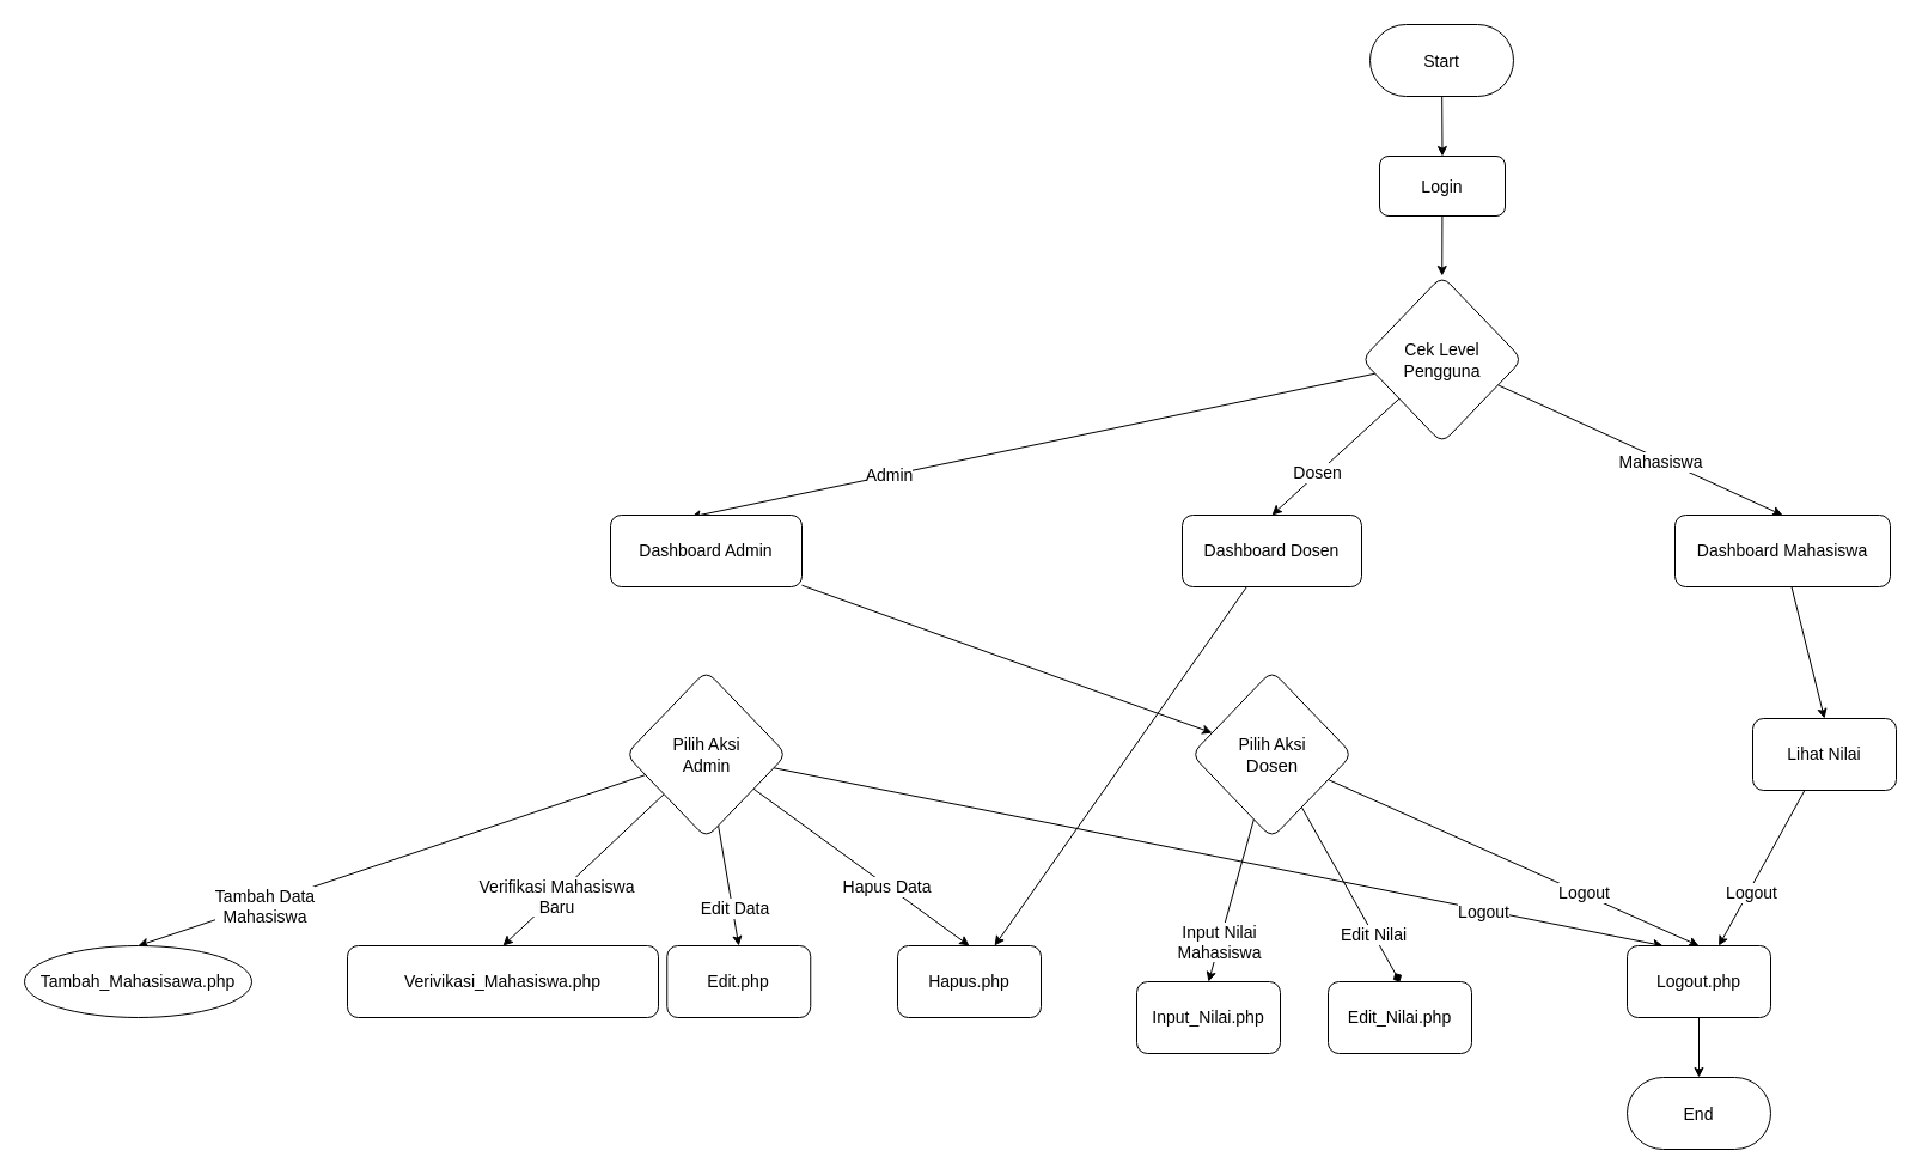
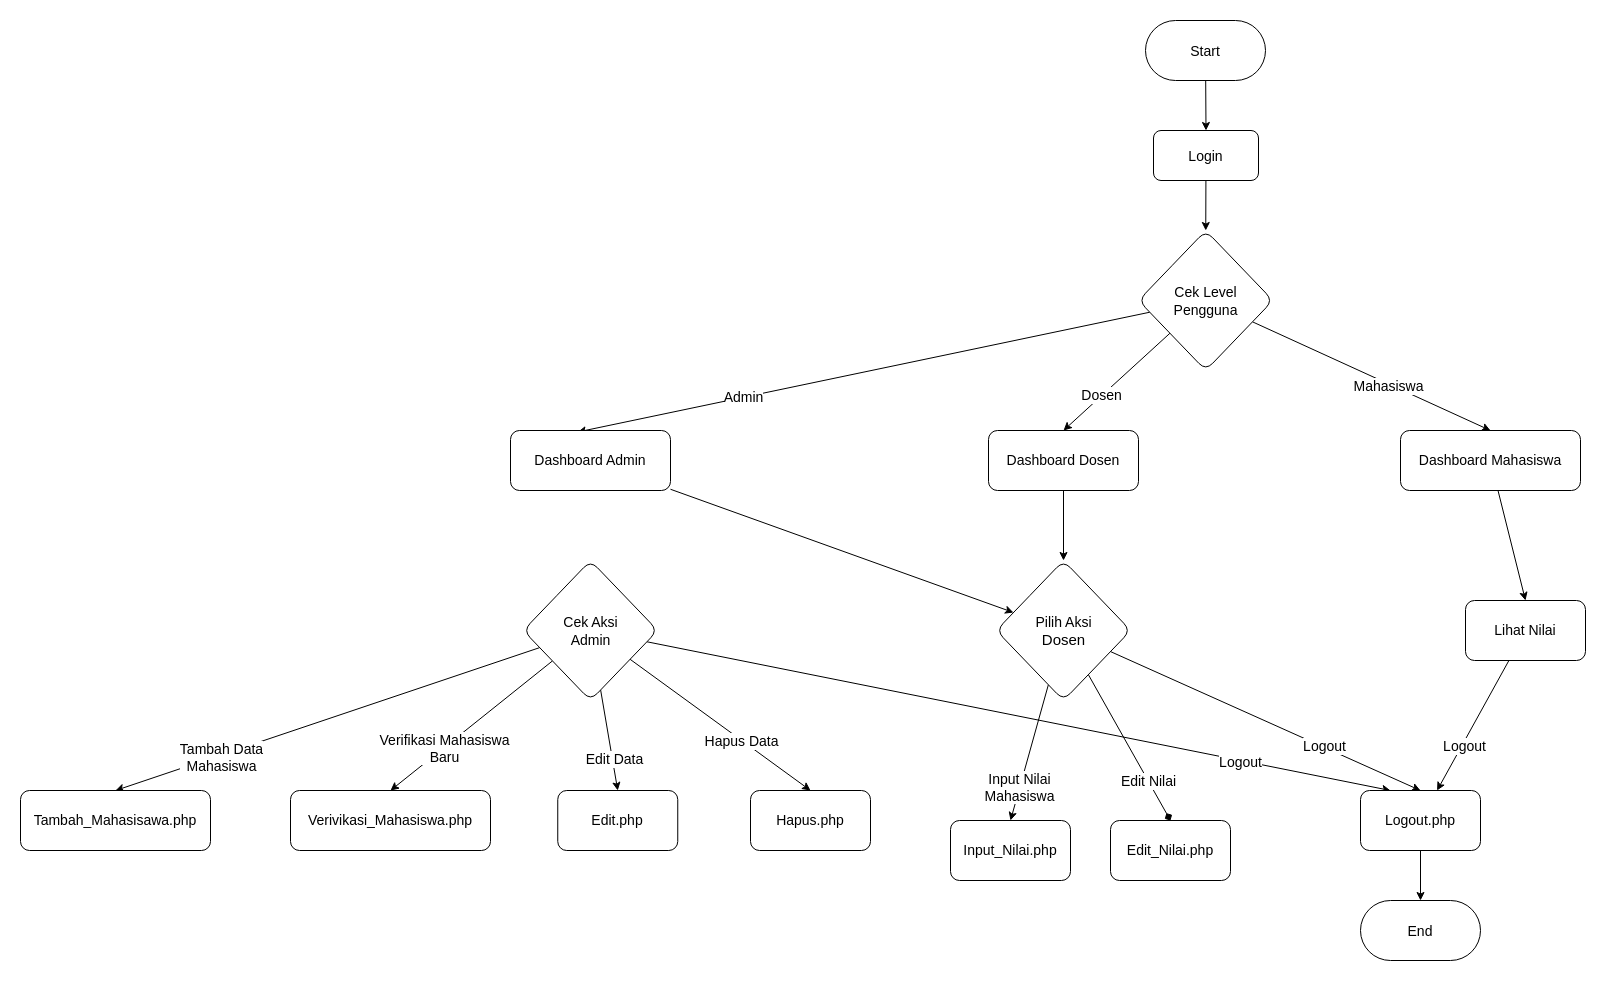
- <mxCell id="29" value="&lt;span style=&quot;font-size: 14px;&quot;&gt;Pilih Aksi &lt;br&gt;Admin&lt;/span&gt;" style="rhombus;whiteSpace=wrap;html=1;fontSize=15;rounded=1;" vertex="1" parent="1"><mxGeometry x="522.75" y="560" width="134.5" height="140" as="geometry" /></mxCell>
+ <mxCell id="29" value="&lt;span style=&quot;font-size: 14px;&quot;&gt;Cek Aksi &lt;br&gt;Admin&lt;/span&gt;" style="rhombus;whiteSpace=wrap;html=1;fontSize=15;rounded=1;" vertex="1" parent="1"><mxGeometry x="522.75" y="560" width="134.5" height="140" as="geometry" /></mxCell>
- <mxCell id="15" style="edgeStyle=none;html=1;fontSize=14;" edge="1" parent="1" source="16" target="43"><mxGeometry relative="1" as="geometry" /></mxCell>
+ <mxCell id="15" style="edgeStyle=none;html=1;entryX=0.5;entryY=0;entryDx=0;entryDy=0;fontSize=14;" edge="1" parent="1" source="16" target="36"><mxGeometry relative="1" as="geometry" /></mxCell>
- <mxCell id="40" value="Tambah_Mahasisawa.php" style="ellipse;whiteSpace=wrap;html=1;fontSize=14;" vertex="1" parent="1"><mxGeometry x="20" y="790" width="190" height="60" as="geometry" /></mxCell>
+ <mxCell id="40" value="Tambah_Mahasisawa.php" style="rounded=1;whiteSpace=wrap;html=1;fontSize=14;" vertex="1" parent="1"><mxGeometry x="20" y="790" width="190" height="60" as="geometry" /></mxCell>
- <mxCell id="41" value="Verivikasi_Mahasiswa.php" style="rounded=1;whiteSpace=wrap;html=1;fontSize=14;" vertex="1" parent="1"><mxGeometry x="290" y="790" width="260" height="60" as="geometry" /></mxCell>
+ <mxCell id="41" value="Verivikasi_Mahasiswa.php" style="rounded=1;whiteSpace=wrap;html=1;fontSize=14;" vertex="1" parent="1"><mxGeometry x="290" y="790" width="200" height="60" as="geometry" /></mxCell>
